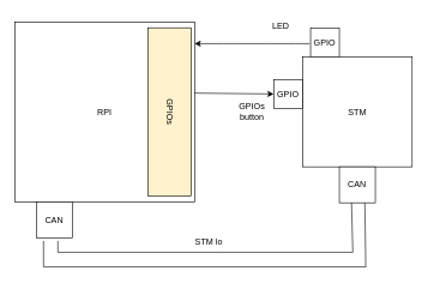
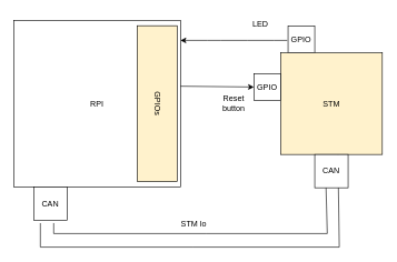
- <mxCell id="10" value="GPIOs button" style="text;html=1;strokeColor=none;fillColor=none;align=center;verticalAlign=middle;whiteSpace=wrap;rounded=0;" parent="1" vertex="1"><mxGeometry x="320" y="140" width="60" height="30" as="geometry" /></mxCell>
+ <mxCell id="10" value="Reset button" style="text;html=1;strokeColor=none;fillColor=none;align=center;verticalAlign=middle;whiteSpace=wrap;rounded=0;" parent="1" vertex="1"><mxGeometry x="320" y="140" width="60" height="30" as="geometry" /></mxCell>
- <mxCell id="4" value="STM" style="whiteSpace=wrap;html=1;aspect=fixed;" parent="1" vertex="1"><mxGeometry x="420" y="78.75" width="152.5" height="152.5" as="geometry" /></mxCell>
+ <mxCell id="4" value="STM" style="whiteSpace=wrap;html=1;aspect=fixed;fillColor=#fff2cc;" parent="1" vertex="1"><mxGeometry x="420" y="78.75" width="152.5" height="152.5" as="geometry" /></mxCell>
